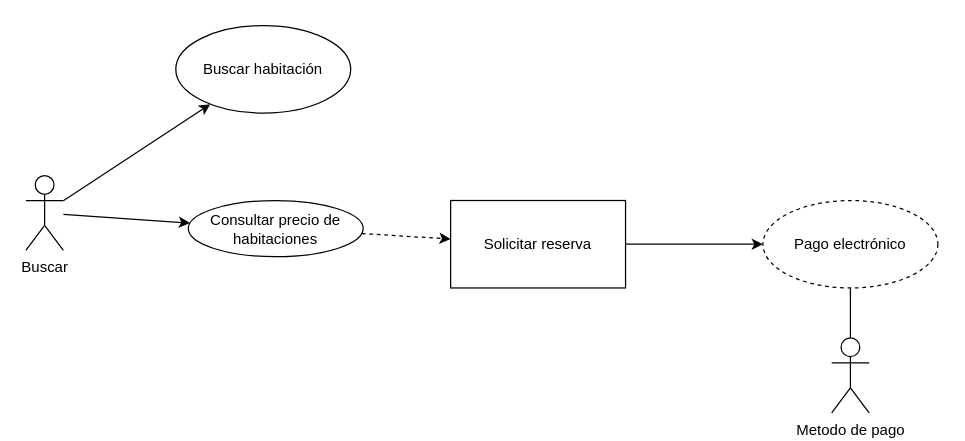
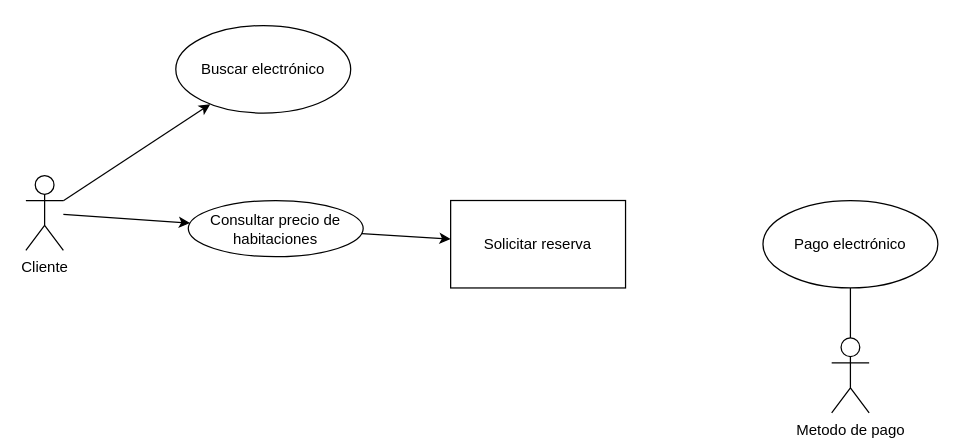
- <mxCell id="5" value="Buscar habitación" style="ellipse;whiteSpace=wrap;html=1;" vertex="1" parent="1"><mxGeometry x="140" y="20" width="140" height="70" as="geometry" /></mxCell>
+ <mxCell id="5" value="Buscar electrónico" style="ellipse;whiteSpace=wrap;html=1;" vertex="1" parent="1"><mxGeometry x="140" y="20" width="140" height="70" as="geometry" /></mxCell>
- <mxCell id="10" style="edgeStyle=none;html=1;dashed=1;" edge="1" parent="1" source="11" target="7"><mxGeometry relative="1" as="geometry" /></mxCell>
+ <mxCell id="10" style="edgeStyle=none;html=1;" edge="1" parent="1" source="11" target="7"><mxGeometry relative="1" as="geometry" /></mxCell>
- <mxCell id="6" style="edgeStyle=none;html=1;" edge="1" parent="1" source="7" target="9"><mxGeometry relative="1" as="geometry" /></mxCell>
- <mxCell id="9" value="Pago electrónico" style="ellipse;whiteSpace=wrap;html=1;dashed=1;" vertex="1" parent="1"><mxGeometry x="610" y="160" width="140" height="70" as="geometry" /></mxCell>
+ <mxCell id="9" value="Pago electrónico" style="ellipse;whiteSpace=wrap;html=1;" vertex="1" parent="1"><mxGeometry x="610" y="160" width="140" height="70" as="geometry" /></mxCell>
- <mxCell id="4" value="Buscar" style="shape=umlActor;verticalLabelPosition=bottom;verticalAlign=top;html=1;" vertex="1" parent="1"><mxGeometry x="20" y="140" width="30" height="60" as="geometry" /></mxCell>
+ <mxCell id="4" value="Cliente" style="shape=umlActor;verticalLabelPosition=bottom;verticalAlign=top;html=1;" vertex="1" parent="1"><mxGeometry x="20" y="140" width="30" height="60" as="geometry" /></mxCell>
